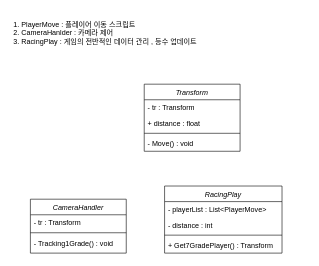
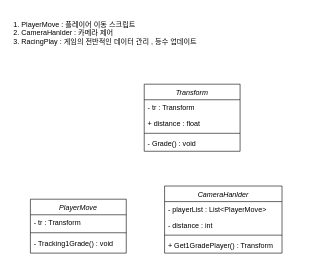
- <mxCell id="6" value="- Move() : void" style="text;align=left;verticalAlign=top;spacingLeft=4;spacingRight=4;overflow=hidden;rotatable=0;points=[[0,0.5],[1,0.5]];portConstraint=eastwest;" parent="2" vertex="1"><mxGeometry y="86" width="160" height="26" as="geometry" /></mxCell>
+ <mxCell id="6" value="- Grade() : void" style="text;align=left;verticalAlign=top;spacingLeft=4;spacingRight=4;overflow=hidden;rotatable=0;points=[[0,0.5],[1,0.5]];portConstraint=eastwest;" parent="2" vertex="1"><mxGeometry y="86" width="160" height="26" as="geometry" /></mxCell>
- <mxCell id="12" value="RacingPlay" style="swimlane;fontStyle=2;align=center;verticalAlign=top;childLayout=stackLayout;horizontal=1;startSize=26;horizontalStack=0;resizeParent=1;resizeLast=0;collapsible=1;marginBottom=0;rounded=0;shadow=0;strokeWidth=1;" vertex="1" parent="1"><mxGeometry x="274" y="310" width="196" height="112" as="geometry"><mxRectangle x="230" y="140" width="160" height="26" as="alternateBounds" /></mxGeometry></mxCell>
+ <mxCell id="12" value="CameraHanlder" style="swimlane;fontStyle=2;align=center;verticalAlign=top;childLayout=stackLayout;horizontal=1;startSize=26;horizontalStack=0;resizeParent=1;resizeLast=0;collapsible=1;marginBottom=0;rounded=0;shadow=0;strokeWidth=1;" vertex="1" parent="1"><mxGeometry x="274" y="310" width="196" height="112" as="geometry"><mxRectangle x="230" y="140" width="160" height="26" as="alternateBounds" /></mxGeometry></mxCell>
- <mxCell id="8" value="CameraHandler" style="swimlane;fontStyle=2;align=center;verticalAlign=top;childLayout=stackLayout;horizontal=1;startSize=26;horizontalStack=0;resizeParent=1;resizeLast=0;collapsible=1;marginBottom=0;rounded=0;shadow=0;strokeWidth=1;" vertex="1" parent="1"><mxGeometry x="50" y="332" width="160" height="90" as="geometry"><mxRectangle x="230" y="140" width="160" height="26" as="alternateBounds" /></mxGeometry></mxCell>
+ <mxCell id="8" value="PlayerMove" style="swimlane;fontStyle=2;align=center;verticalAlign=top;childLayout=stackLayout;horizontal=1;startSize=26;horizontalStack=0;resizeParent=1;resizeLast=0;collapsible=1;marginBottom=0;rounded=0;shadow=0;strokeWidth=1;" vertex="1" parent="1"><mxGeometry x="50" y="332" width="160" height="90" as="geometry"><mxRectangle x="230" y="140" width="160" height="26" as="alternateBounds" /></mxGeometry></mxCell>
- <mxCell id="16" value="+ Get7GradePlayer() : Transform" style="text;align=left;verticalAlign=top;spacingLeft=4;spacingRight=4;overflow=hidden;rotatable=0;points=[[0,0.5],[1,0.5]];portConstraint=eastwest;" vertex="1" parent="12"><mxGeometry y="86" width="196" height="26" as="geometry" /></mxCell>
+ <mxCell id="16" value="+ Get1GradePlayer() : Transform" style="text;align=left;verticalAlign=top;spacingLeft=4;spacingRight=4;overflow=hidden;rotatable=0;points=[[0,0.5],[1,0.5]];portConstraint=eastwest;" vertex="1" parent="12"><mxGeometry y="86" width="196" height="26" as="geometry" /></mxCell>
